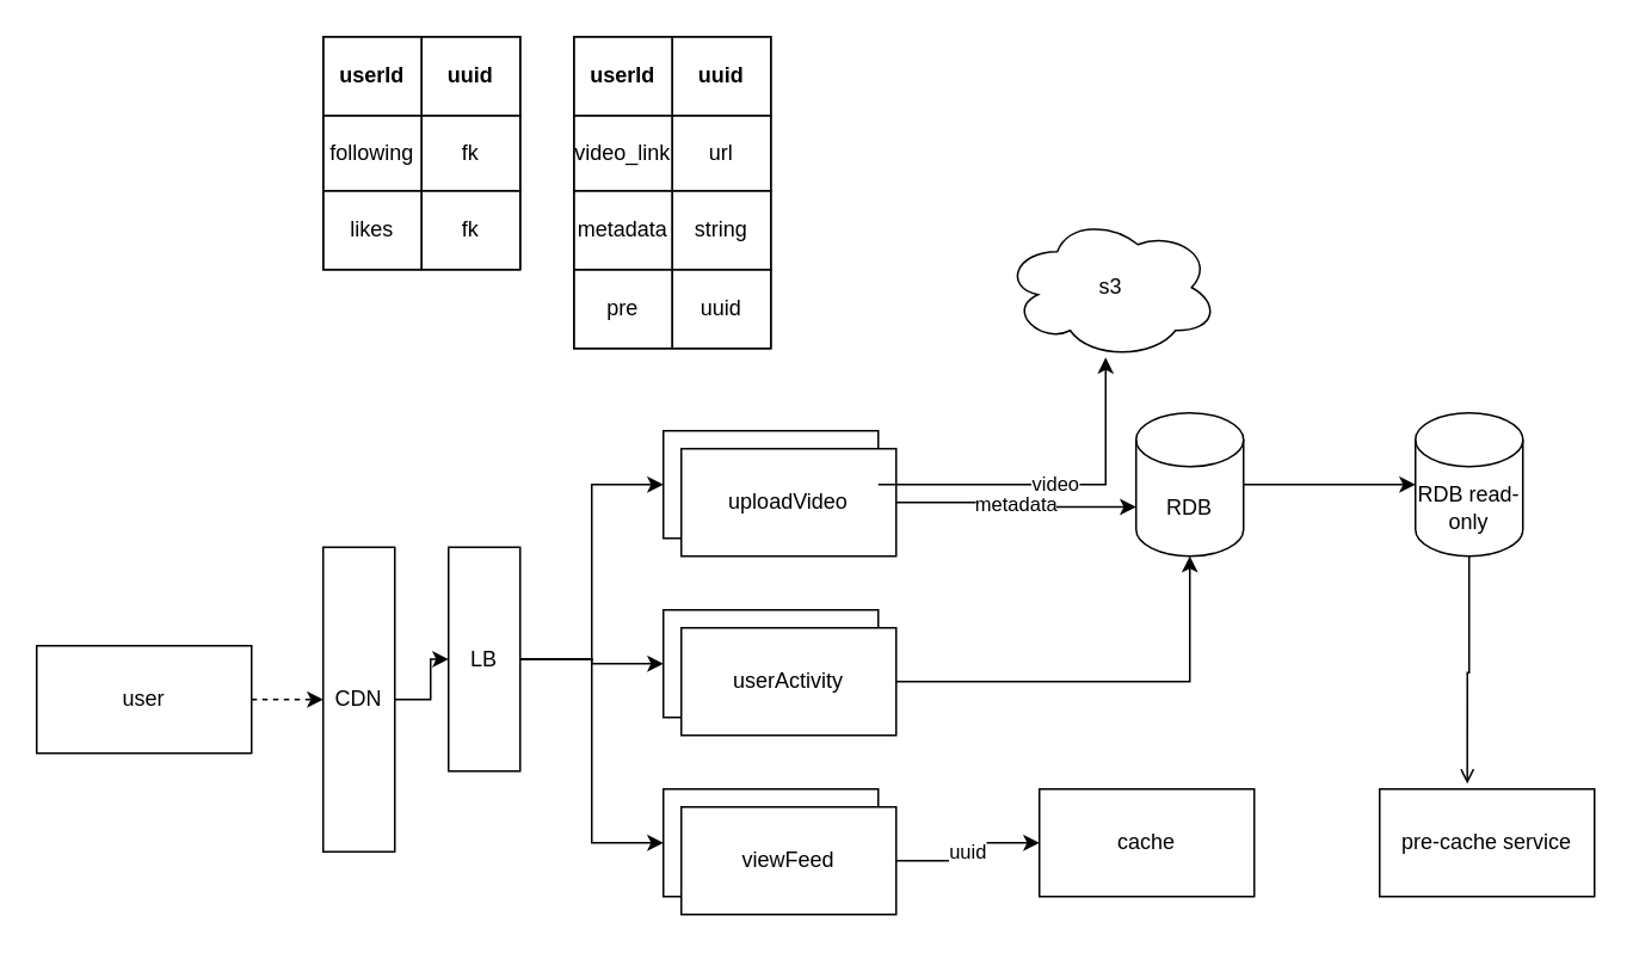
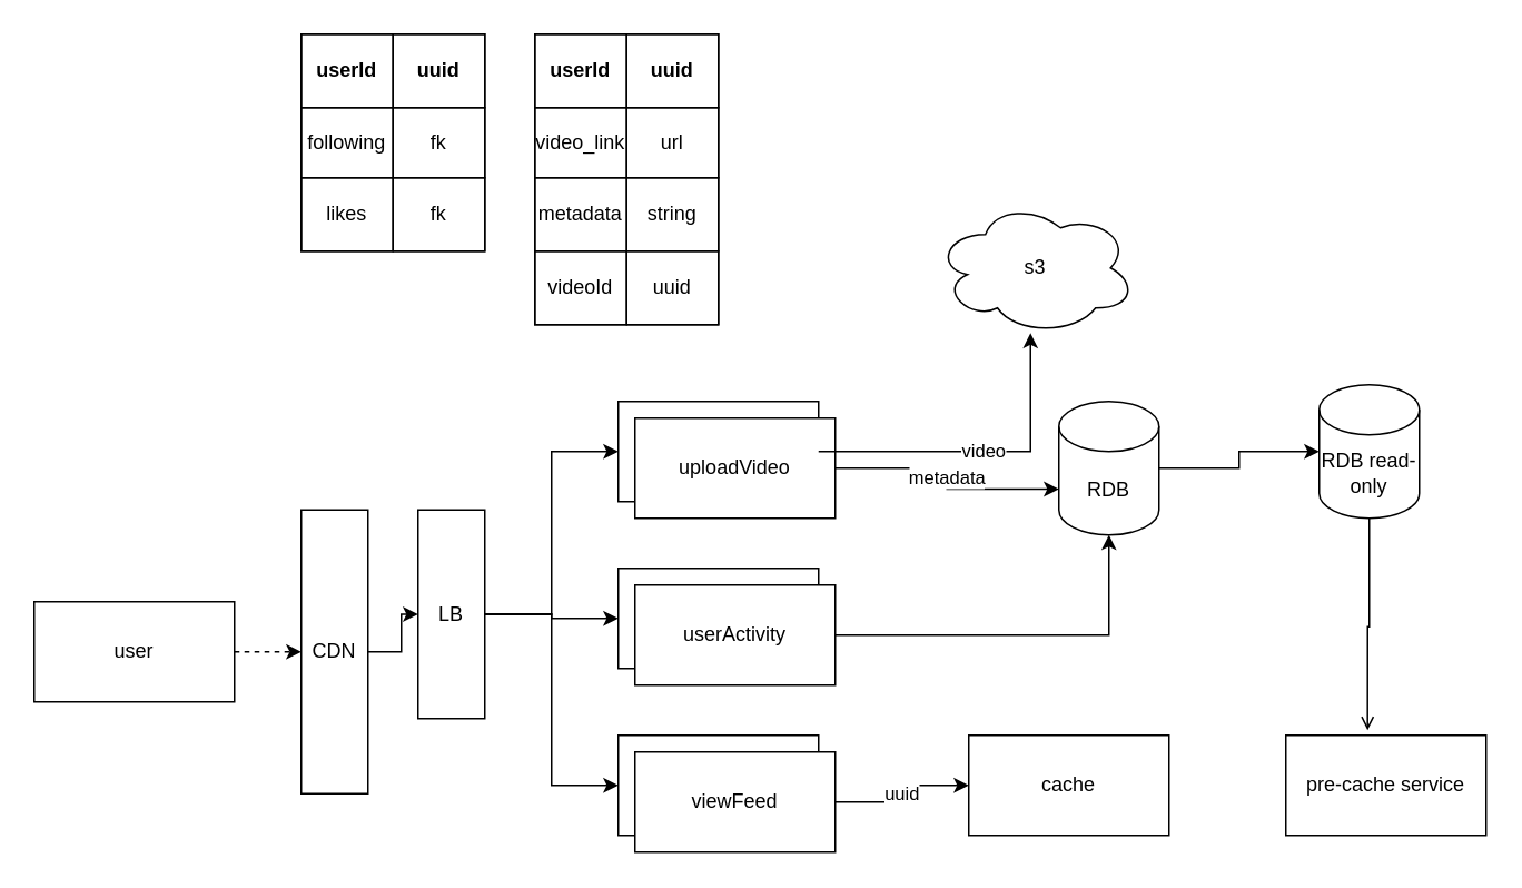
- <mxCell id="48" value="pre" style="connectable=0;recursiveResize=0;strokeColor=inherit;fillColor=none;align=center;whiteSpace=wrap;html=1;" vertex="1" parent="47"><mxGeometry width="55" height="44" as="geometry"><mxRectangle width="55" height="44" as="alternateBounds" /></mxGeometry></mxCell>
+ <mxCell id="48" value="videoId" style="connectable=0;recursiveResize=0;strokeColor=inherit;fillColor=none;align=center;whiteSpace=wrap;html=1;" vertex="1" parent="47"><mxGeometry width="55" height="44" as="geometry"><mxRectangle width="55" height="44" as="alternateBounds" /></mxGeometry></mxCell>
- <mxCell id="16" value="RDB" style="shape=cylinder3;whiteSpace=wrap;html=1;boundedLbl=1;backgroundOutline=1;size=15;" vertex="1" parent="1"><mxGeometry x="634" y="230" width="60" height="80" as="geometry" /></mxCell>
+ <mxCell id="16" value="RDB" style="shape=cylinder3;whiteSpace=wrap;html=1;boundedLbl=1;backgroundOutline=1;size=15;" vertex="1" parent="1"><mxGeometry x="634" y="240" width="60" height="80" as="geometry" /></mxCell>
